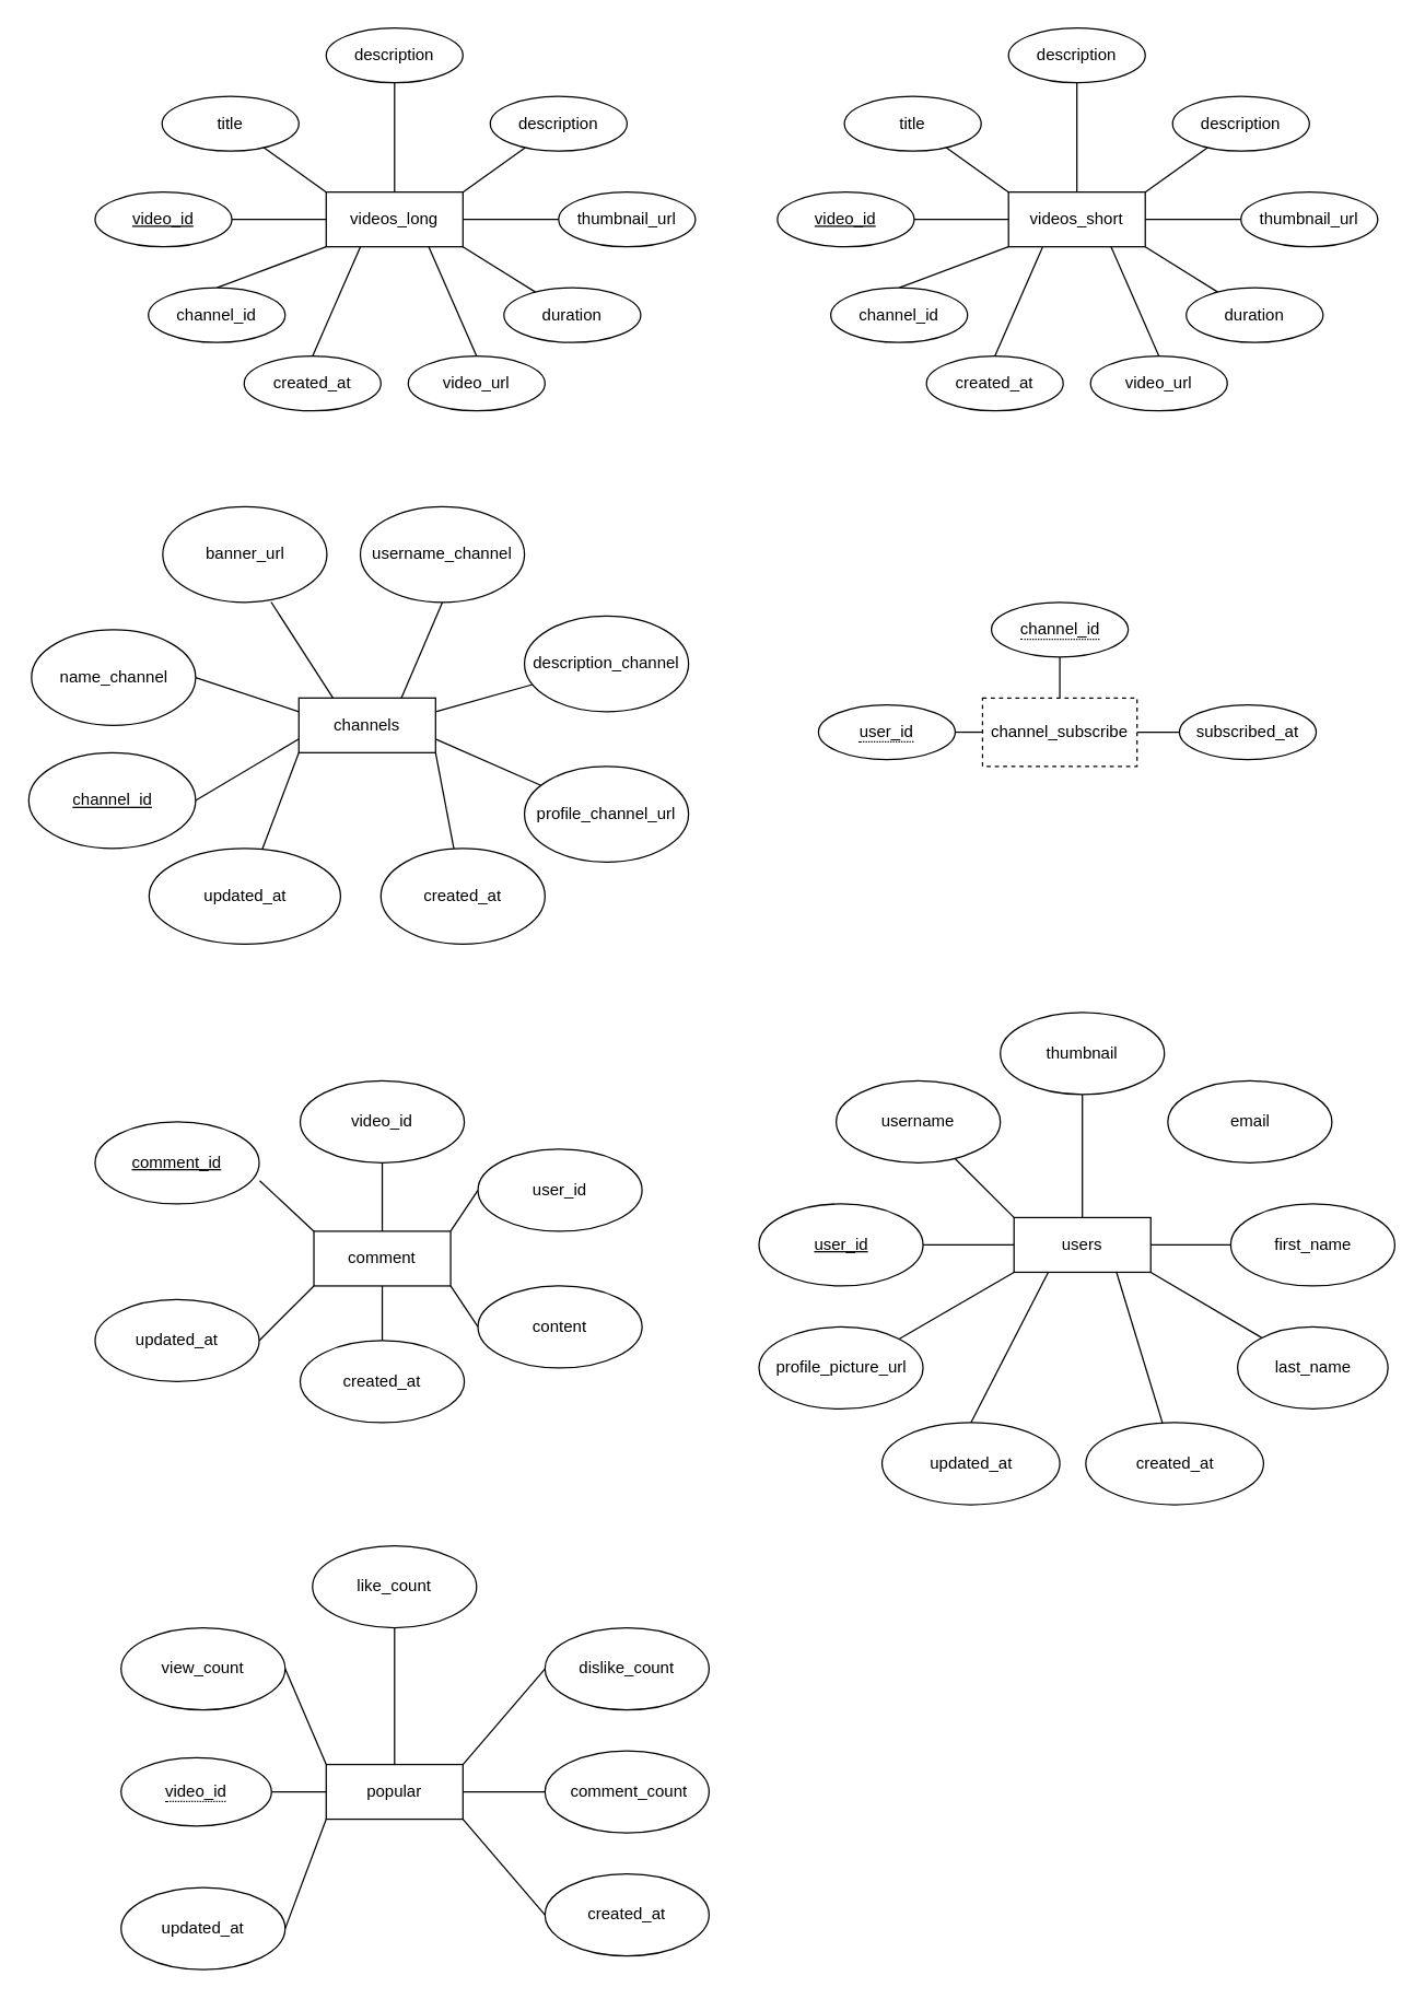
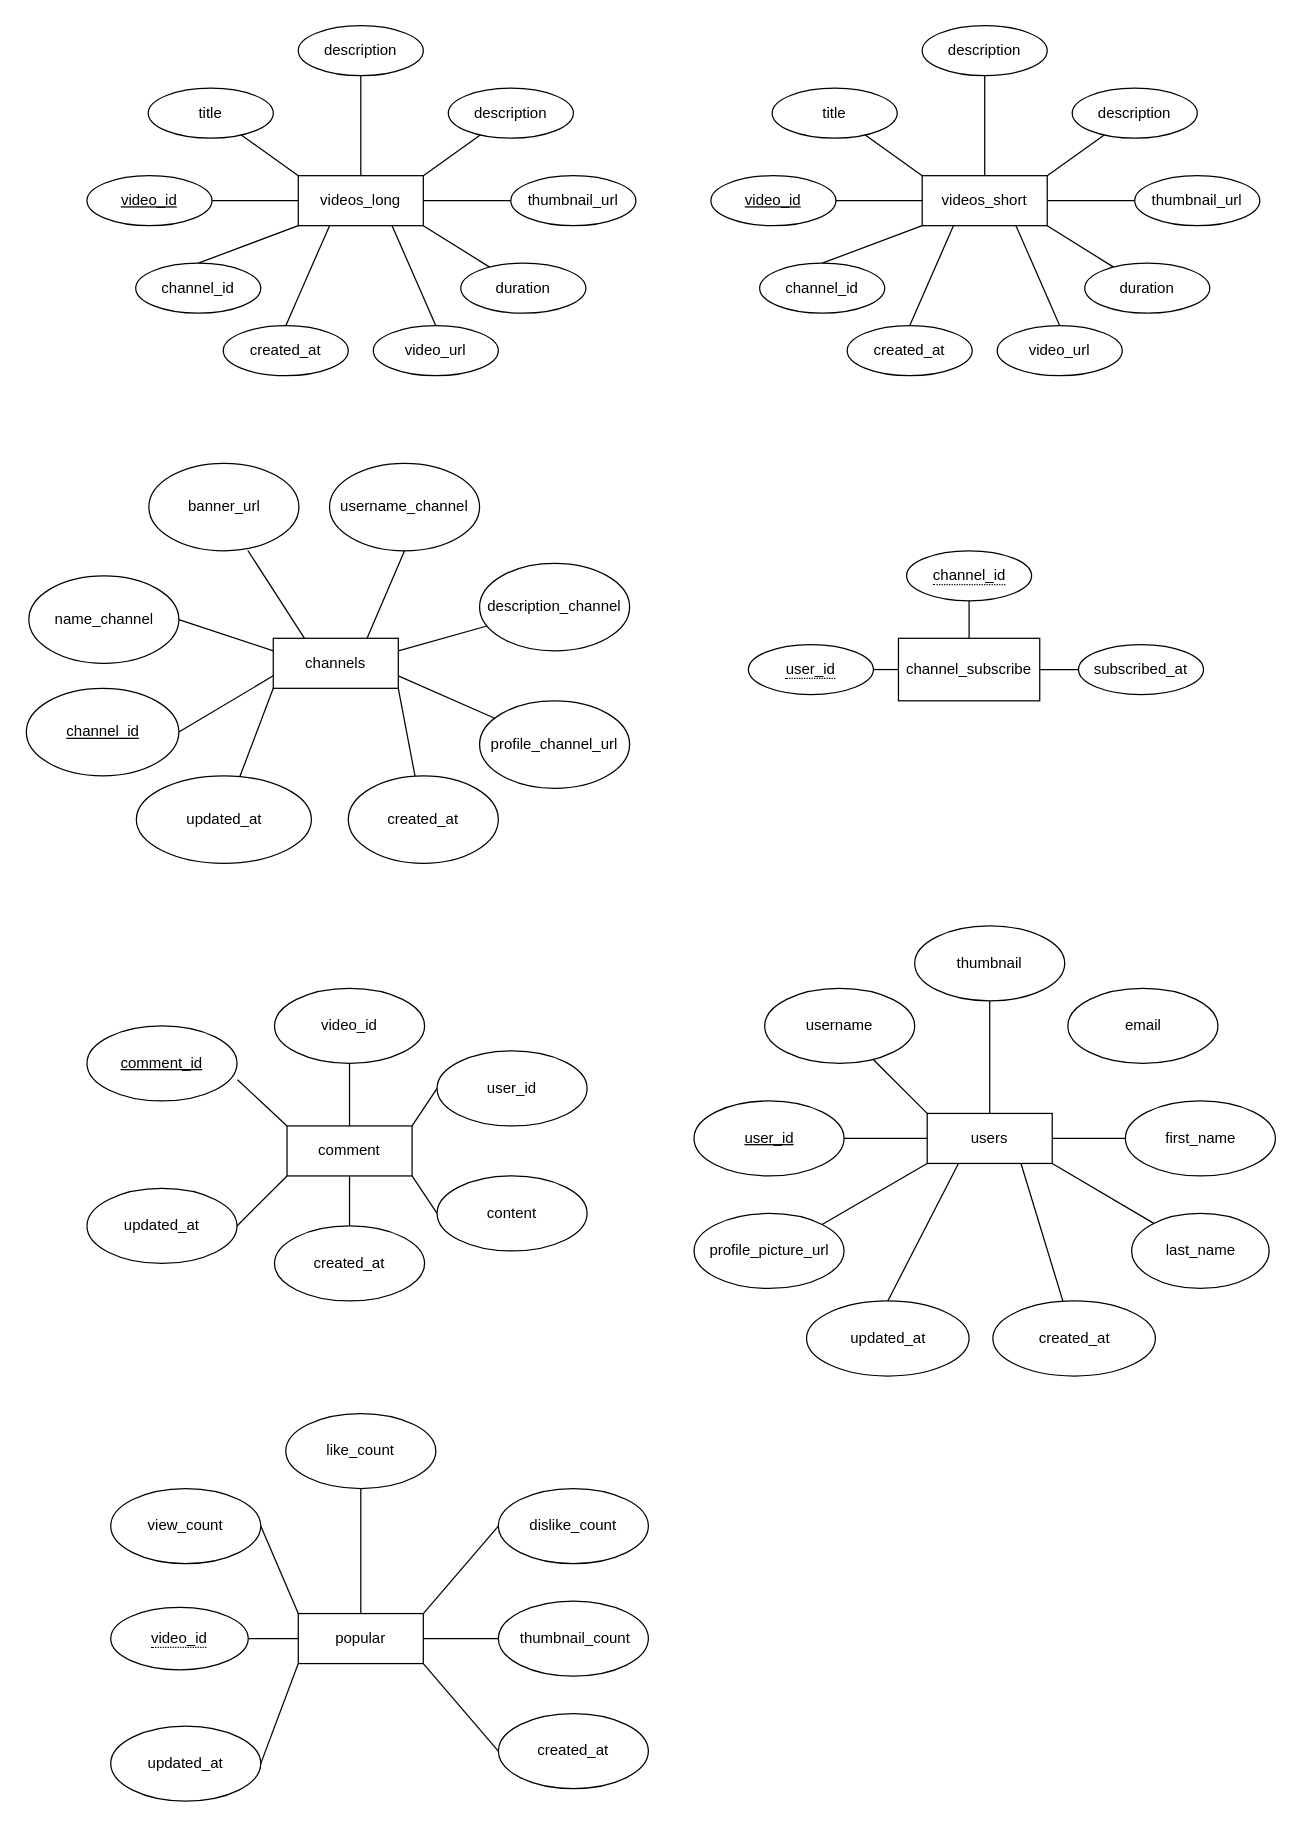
- <mxCell id="64" value="&lt;span style=&quot;text-align: left;&quot;&gt;channel_subscribe&lt;/span&gt;" style="whiteSpace=wrap;html=1;align=center;dashed=1;" vertex="1" parent="1"><mxGeometry x="718" y="510" width="113" height="50" as="geometry" /></mxCell>
+ <mxCell id="64" value="&lt;span style=&quot;text-align: left;&quot;&gt;channel_subscribe&lt;/span&gt;" style="whiteSpace=wrap;html=1;align=center;" vertex="1" parent="1"><mxGeometry x="718" y="510" width="113" height="50" as="geometry" /></mxCell>
- <mxCell id="107" value="&amp;nbsp;comment_count" style="ellipse;whiteSpace=wrap;html=1;align=center;" vertex="1" parent="1"><mxGeometry x="398" y="1280" width="120" height="60" as="geometry" /></mxCell>
+ <mxCell id="107" value="&amp;nbsp;thumbnail_count" style="ellipse;whiteSpace=wrap;html=1;align=center;" vertex="1" parent="1"><mxGeometry x="398" y="1280" width="120" height="60" as="geometry" /></mxCell>
